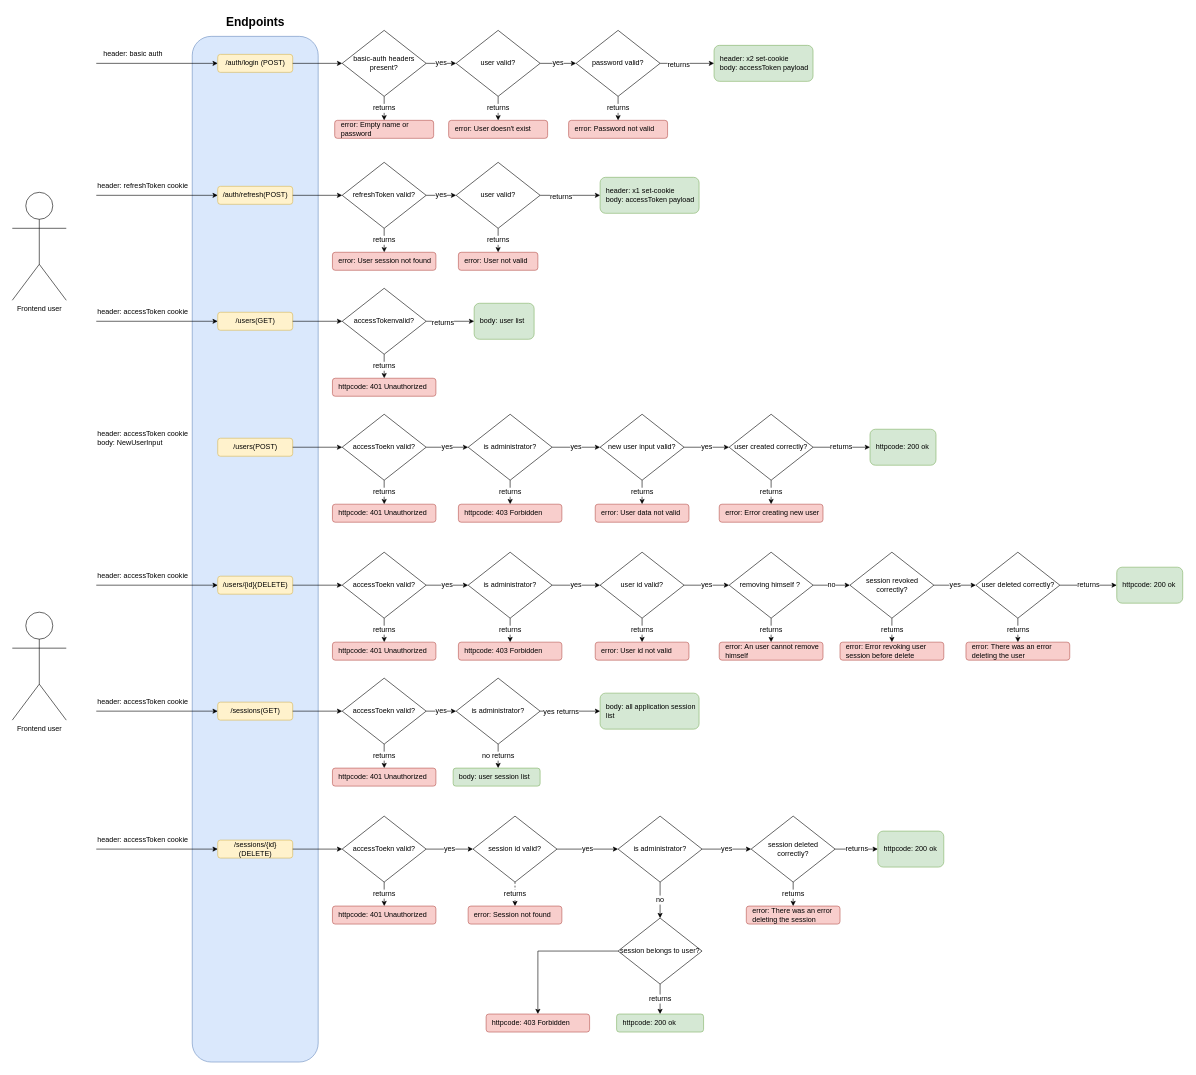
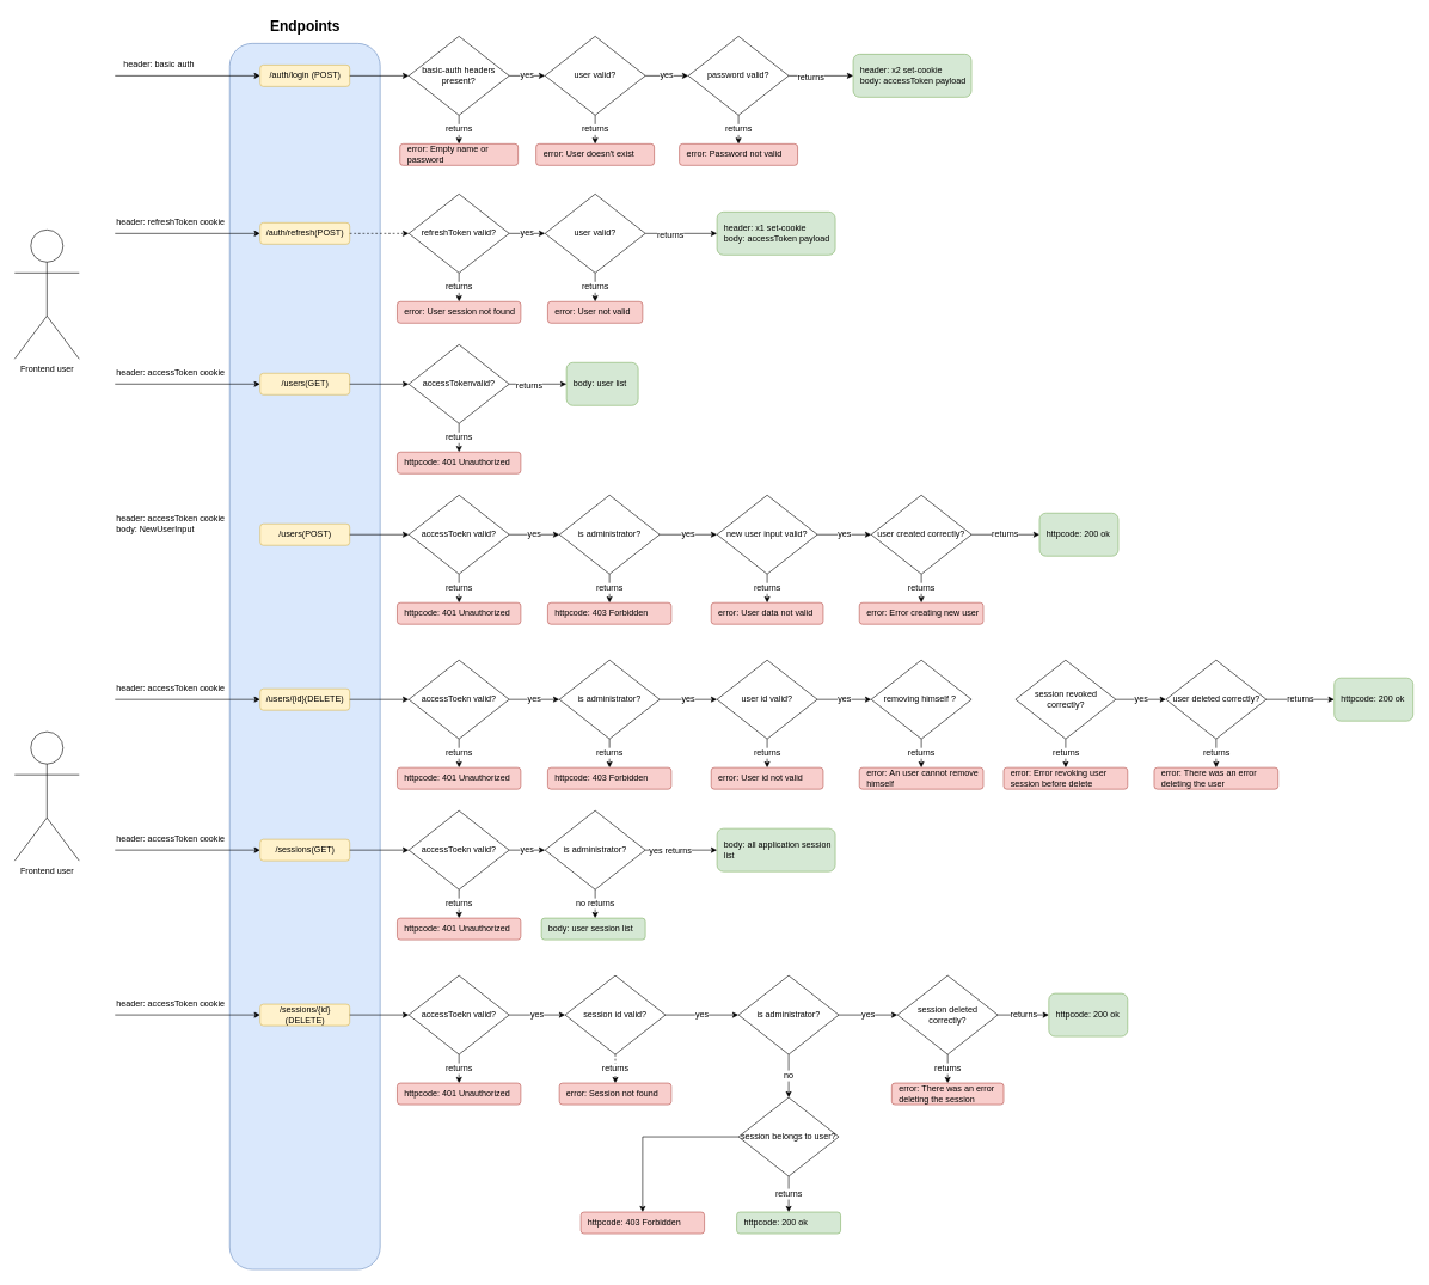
- <mxCell id="28" value="" style="endArrow=classic;html=1;rounded=0;fontSize=12;exitX=1;exitY=0.5;exitDx=0;exitDy=0;entryX=0;entryY=0.5;entryDx=0;entryDy=0;" edge="1" parent="1" source="23" target="27"><mxGeometry width="50" height="50" relative="1" as="geometry"><mxPoint x="560" y="370" as="sourcePoint" /><mxPoint x="610" y="320" as="targetPoint" /></mxGeometry></mxCell>
+ <mxCell id="28" value="" style="endArrow=classic;html=1;rounded=0;fontSize=12;exitX=1;exitY=0.5;exitDx=0;exitDy=0;entryX=0;entryY=0.5;entryDx=0;entryDy=0;dashed=1;" edge="1" parent="1" source="23" target="27"><mxGeometry width="50" height="50" relative="1" as="geometry"><mxPoint x="560" y="370" as="sourcePoint" /><mxPoint x="610" y="320" as="targetPoint" /></mxGeometry></mxCell>
- <mxCell id="84" value="no" style="edgeStyle=orthogonalEdgeStyle;rounded=0;orthogonalLoop=1;jettySize=auto;html=1;entryX=0;entryY=0.5;entryDx=0;entryDy=0;fontSize=12;" edge="1" parent="1" source="85" target="89"><mxGeometry relative="1" as="geometry" /></mxCell>
